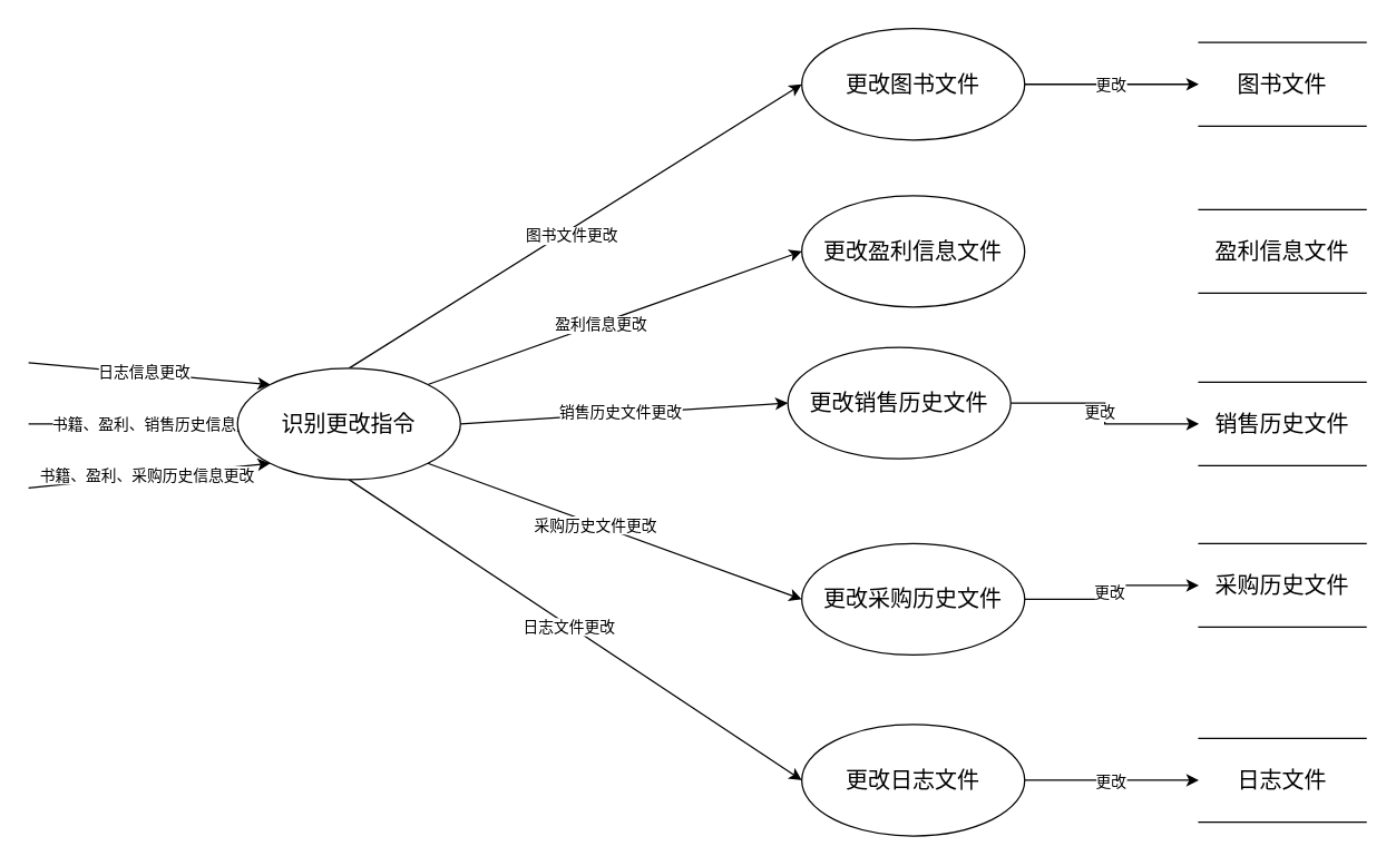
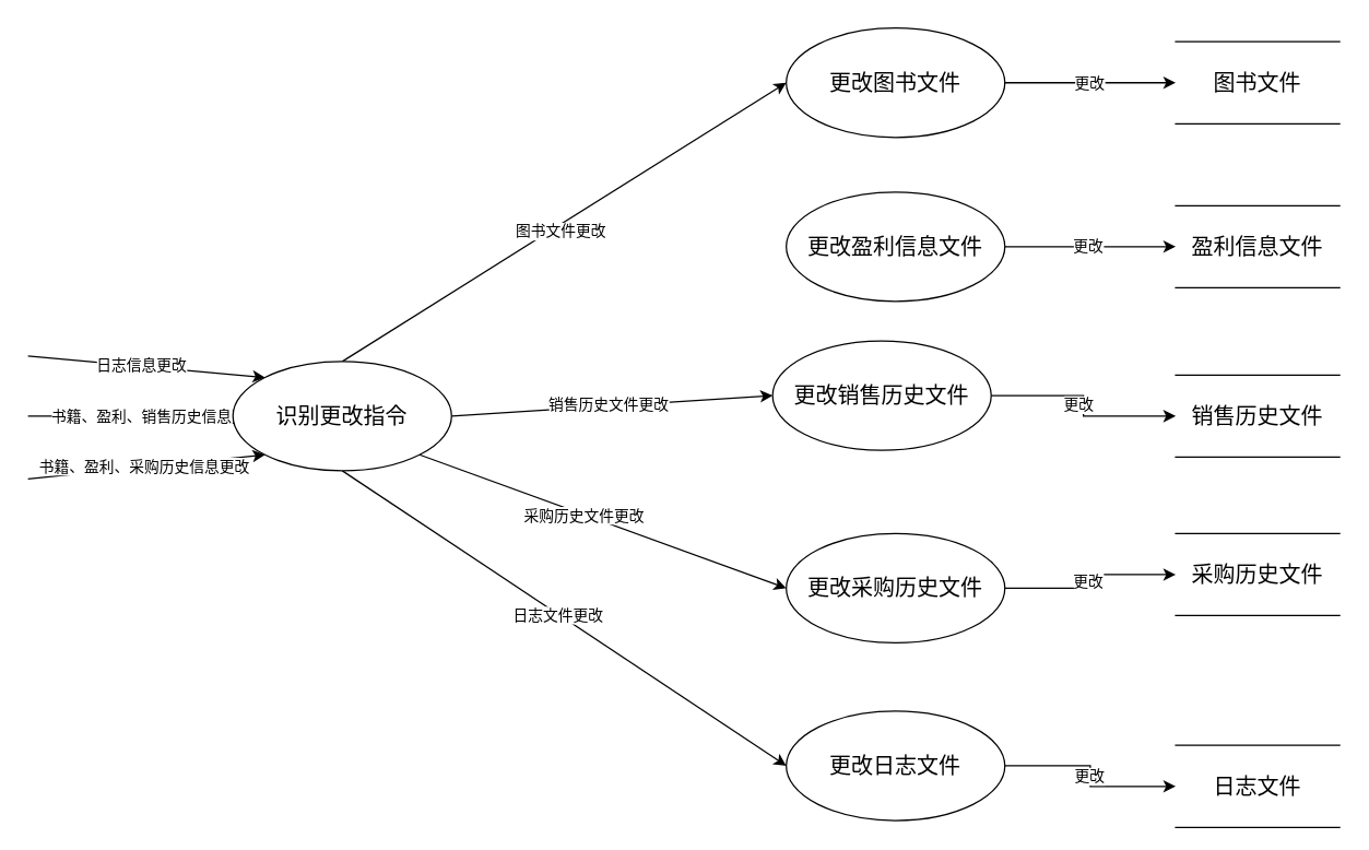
+ <mxCell id="25" style="edgeStyle=orthogonalEdgeStyle;rounded=0;orthogonalLoop=1;jettySize=auto;html=1;exitX=1;exitY=0.5;exitDx=0;exitDy=0;entryX=0;entryY=0.5;entryDx=0;entryDy=0;" parent="1" source="27" target="37" edge="1"><mxGeometry relative="1" as="geometry" /></mxCell>
+ <mxCell id="26" value="更改" style="edgeLabel;html=1;align=center;verticalAlign=middle;resizable=0;points=[];" parent="25" vertex="1" connectable="0"><mxGeometry x="0.018" y="1" relative="1" as="geometry"><mxPoint x="-4" as="offset" /></mxGeometry></mxCell>
- <mxCell id="10" style="rounded=0;orthogonalLoop=1;jettySize=auto;html=1;exitX=1;exitY=0;exitDx=0;exitDy=0;entryX=0;entryY=0.5;entryDx=0;entryDy=0;" parent="1" source="18" target="27" edge="1"><mxGeometry relative="1" as="geometry" /></mxCell>
- <mxCell id="11" value="盈利信息更改" style="edgeLabel;html=1;align=center;verticalAlign=middle;resizable=0;points=[];" parent="10" vertex="1" connectable="0"><mxGeometry x="-0.026" y="-1" relative="1" as="geometry"><mxPoint x="-7" y="3" as="offset" /></mxGeometry></mxCell>
- <mxCell id="36" value="&lt;font style=&quot;font-size: 16px;&quot;&gt;日志文件&lt;/font&gt;" style="shape=partialRectangle;whiteSpace=wrap;html=1;left=0;right=0;fillColor=none;" parent="1" vertex="1"><mxGeometry x="860" y="530" width="120" height="60" as="geometry" /></mxCell>
+ <mxCell id="36" value="&lt;font style=&quot;font-size: 16px;&quot;&gt;日志文件&lt;/font&gt;" style="shape=partialRectangle;whiteSpace=wrap;html=1;left=0;right=0;fillColor=none;" parent="1" vertex="1"><mxGeometry x="860" y="545" width="120" height="60" as="geometry" /></mxCell>
